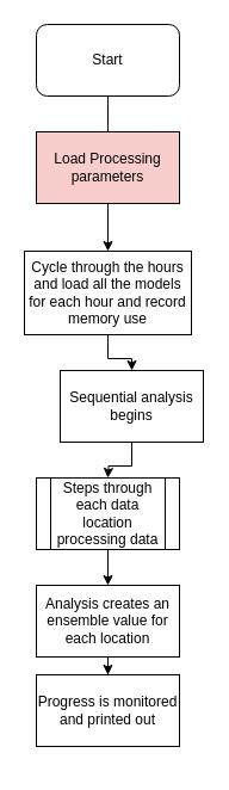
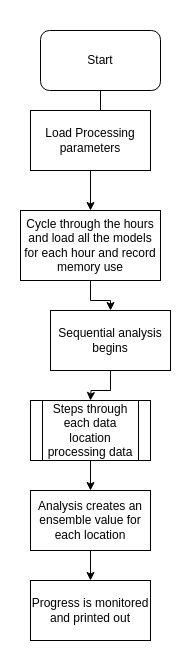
- <mxCell id="3" value="Start" style="rounded=1;whiteSpace=wrap;html=1;" vertex="1" parent="1"><mxGeometry x="30" y="20" width="120" height="60" as="geometry" /></mxCell>
+ <mxCell id="3" value="Start" style="rounded=1;whiteSpace=wrap;html=1;" vertex="1" parent="1"><mxGeometry x="40" y="30" width="120" height="60" as="geometry" /></mxCell>
- <mxCell id="5" value="Load Processing parameters" style="rounded=0;whiteSpace=wrap;html=1;fillColor=#f8cecc;" vertex="1" parent="1"><mxGeometry x="30" y="110" width="120" height="60" as="geometry" /></mxCell>
+ <mxCell id="5" value="Load Processing parameters" style="rounded=0;whiteSpace=wrap;html=1;" vertex="1" parent="1"><mxGeometry x="30" y="110" width="120" height="60" as="geometry" /></mxCell>
- <mxCell id="14" value="Progress is monitored and printed out" style="rounded=0;whiteSpace=wrap;html=1;" vertex="1" parent="1"><mxGeometry x="30" y="565" width="120" height="60" as="geometry" /></mxCell>
+ <mxCell id="14" value="Progress is monitored and printed out" style="rounded=0;whiteSpace=wrap;html=1;" vertex="1" parent="1"><mxGeometry x="30" y="580" width="120" height="60" as="geometry" /></mxCell>
